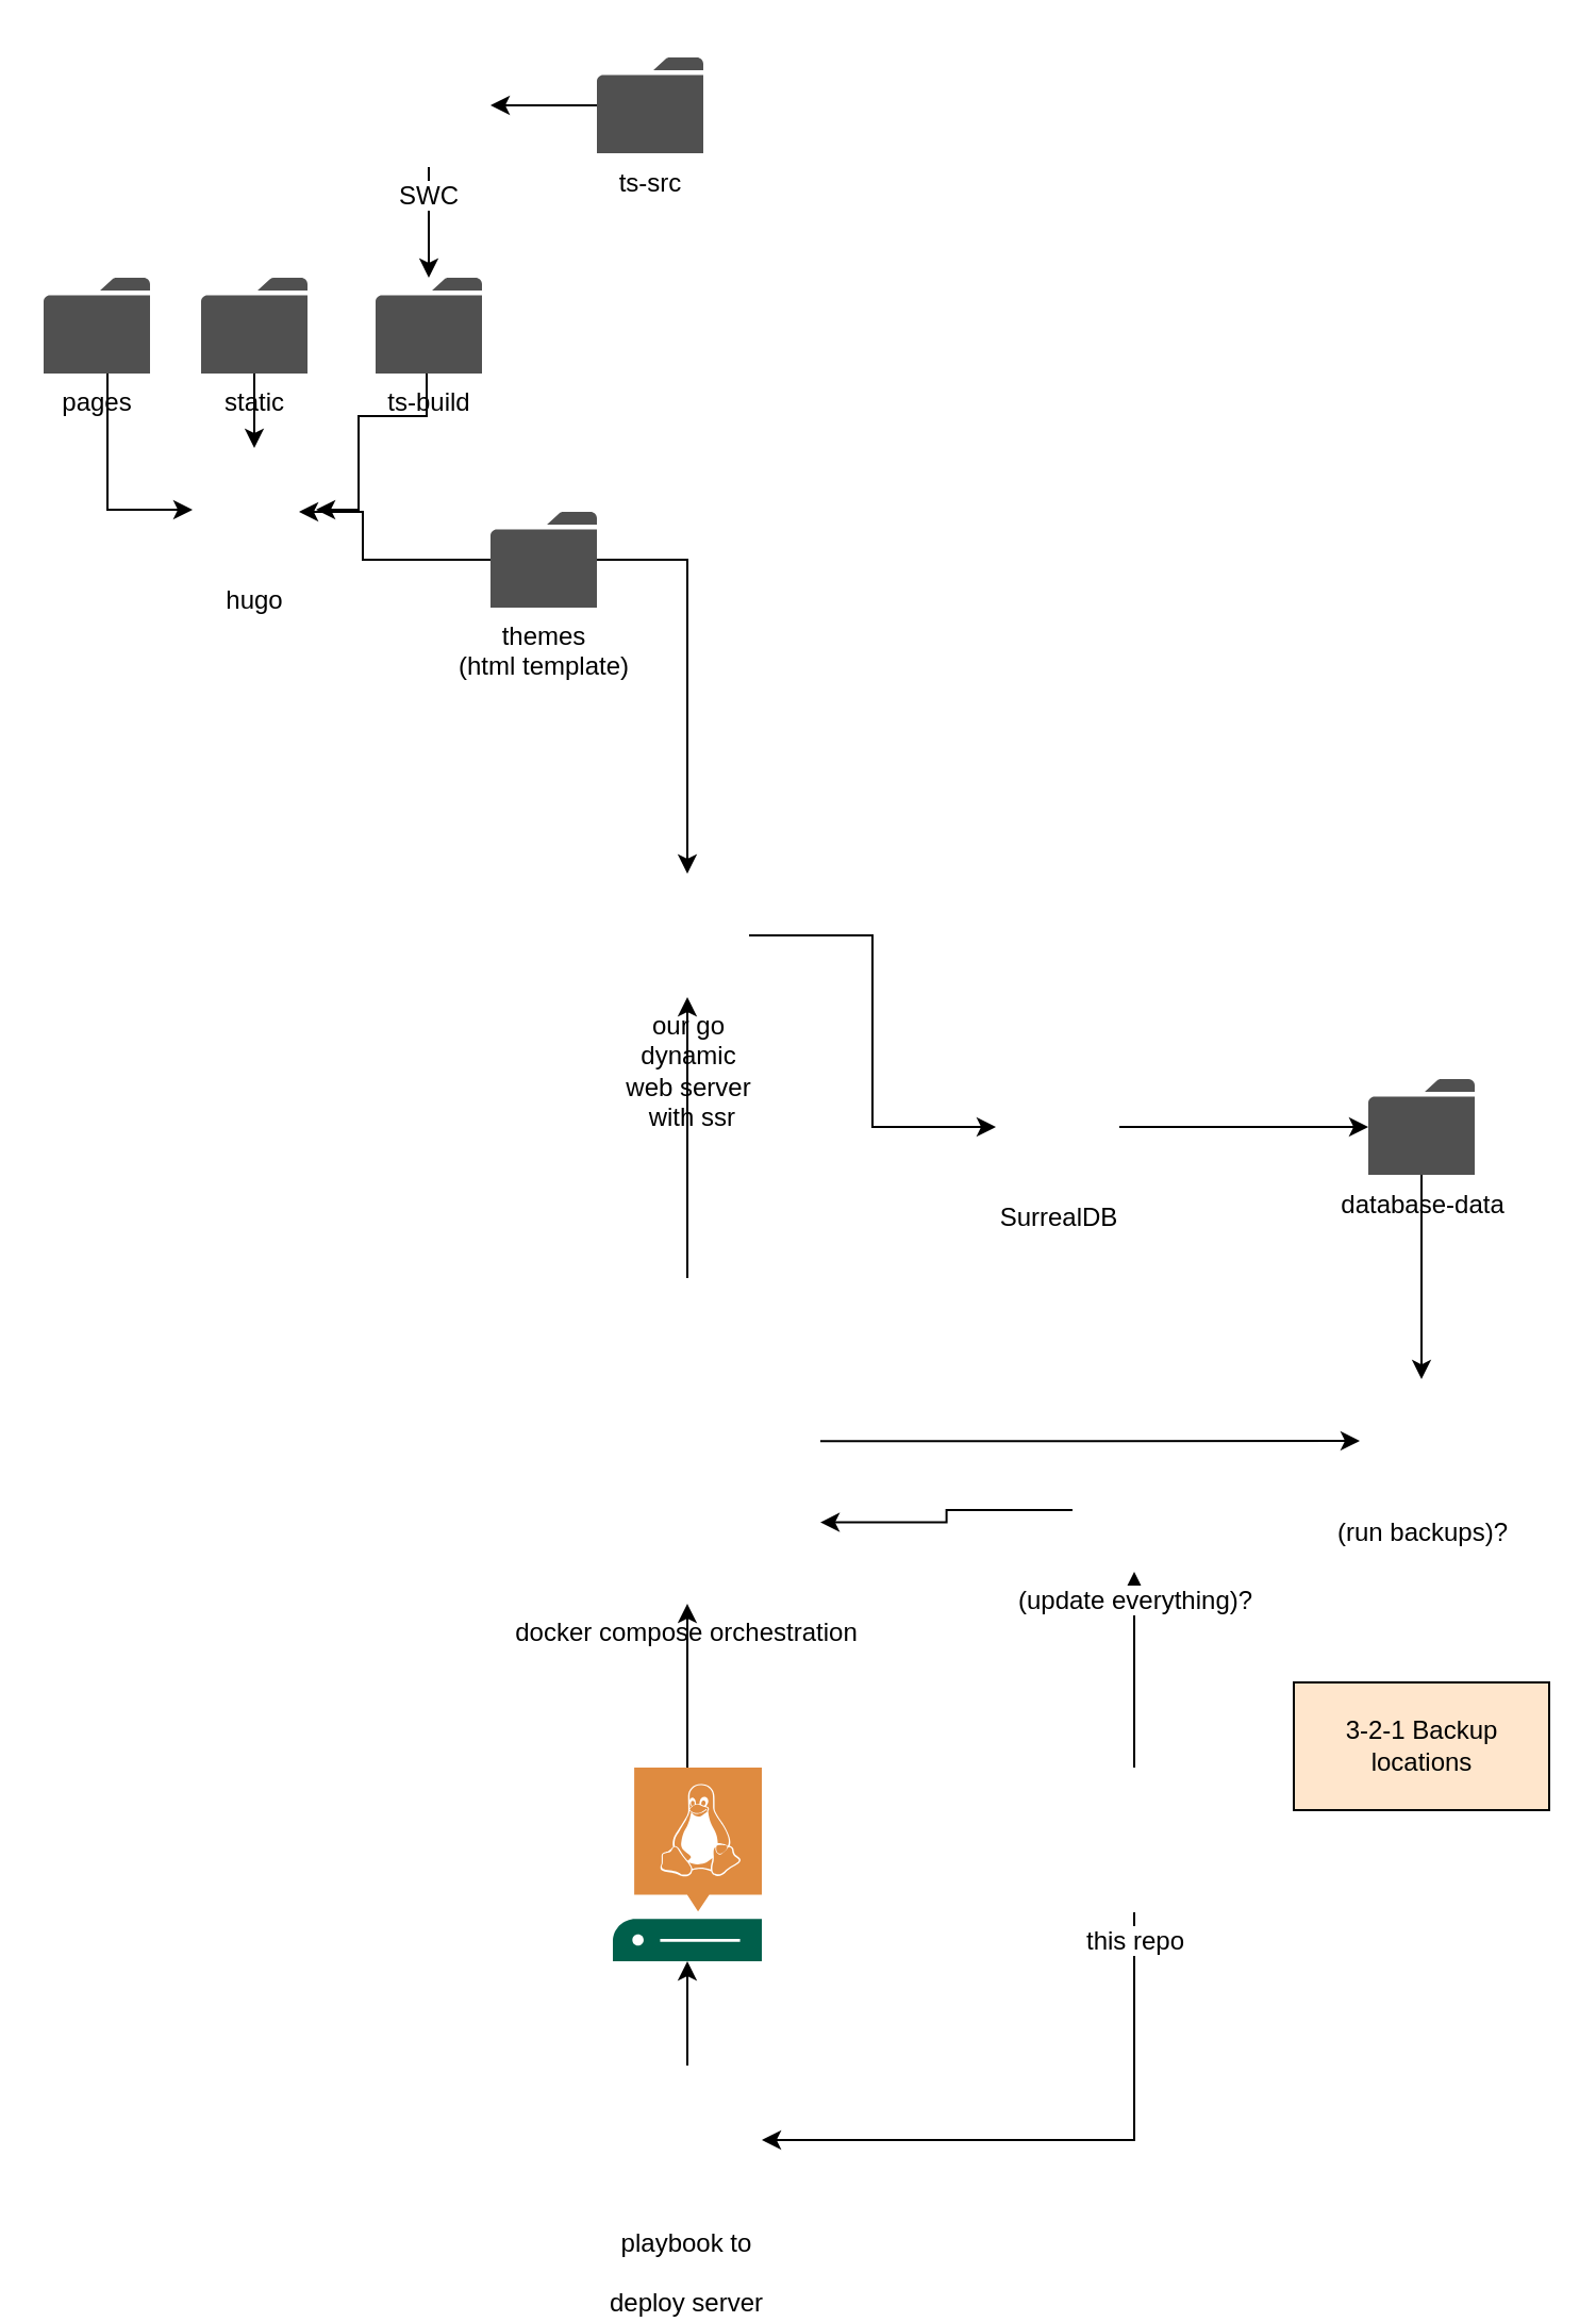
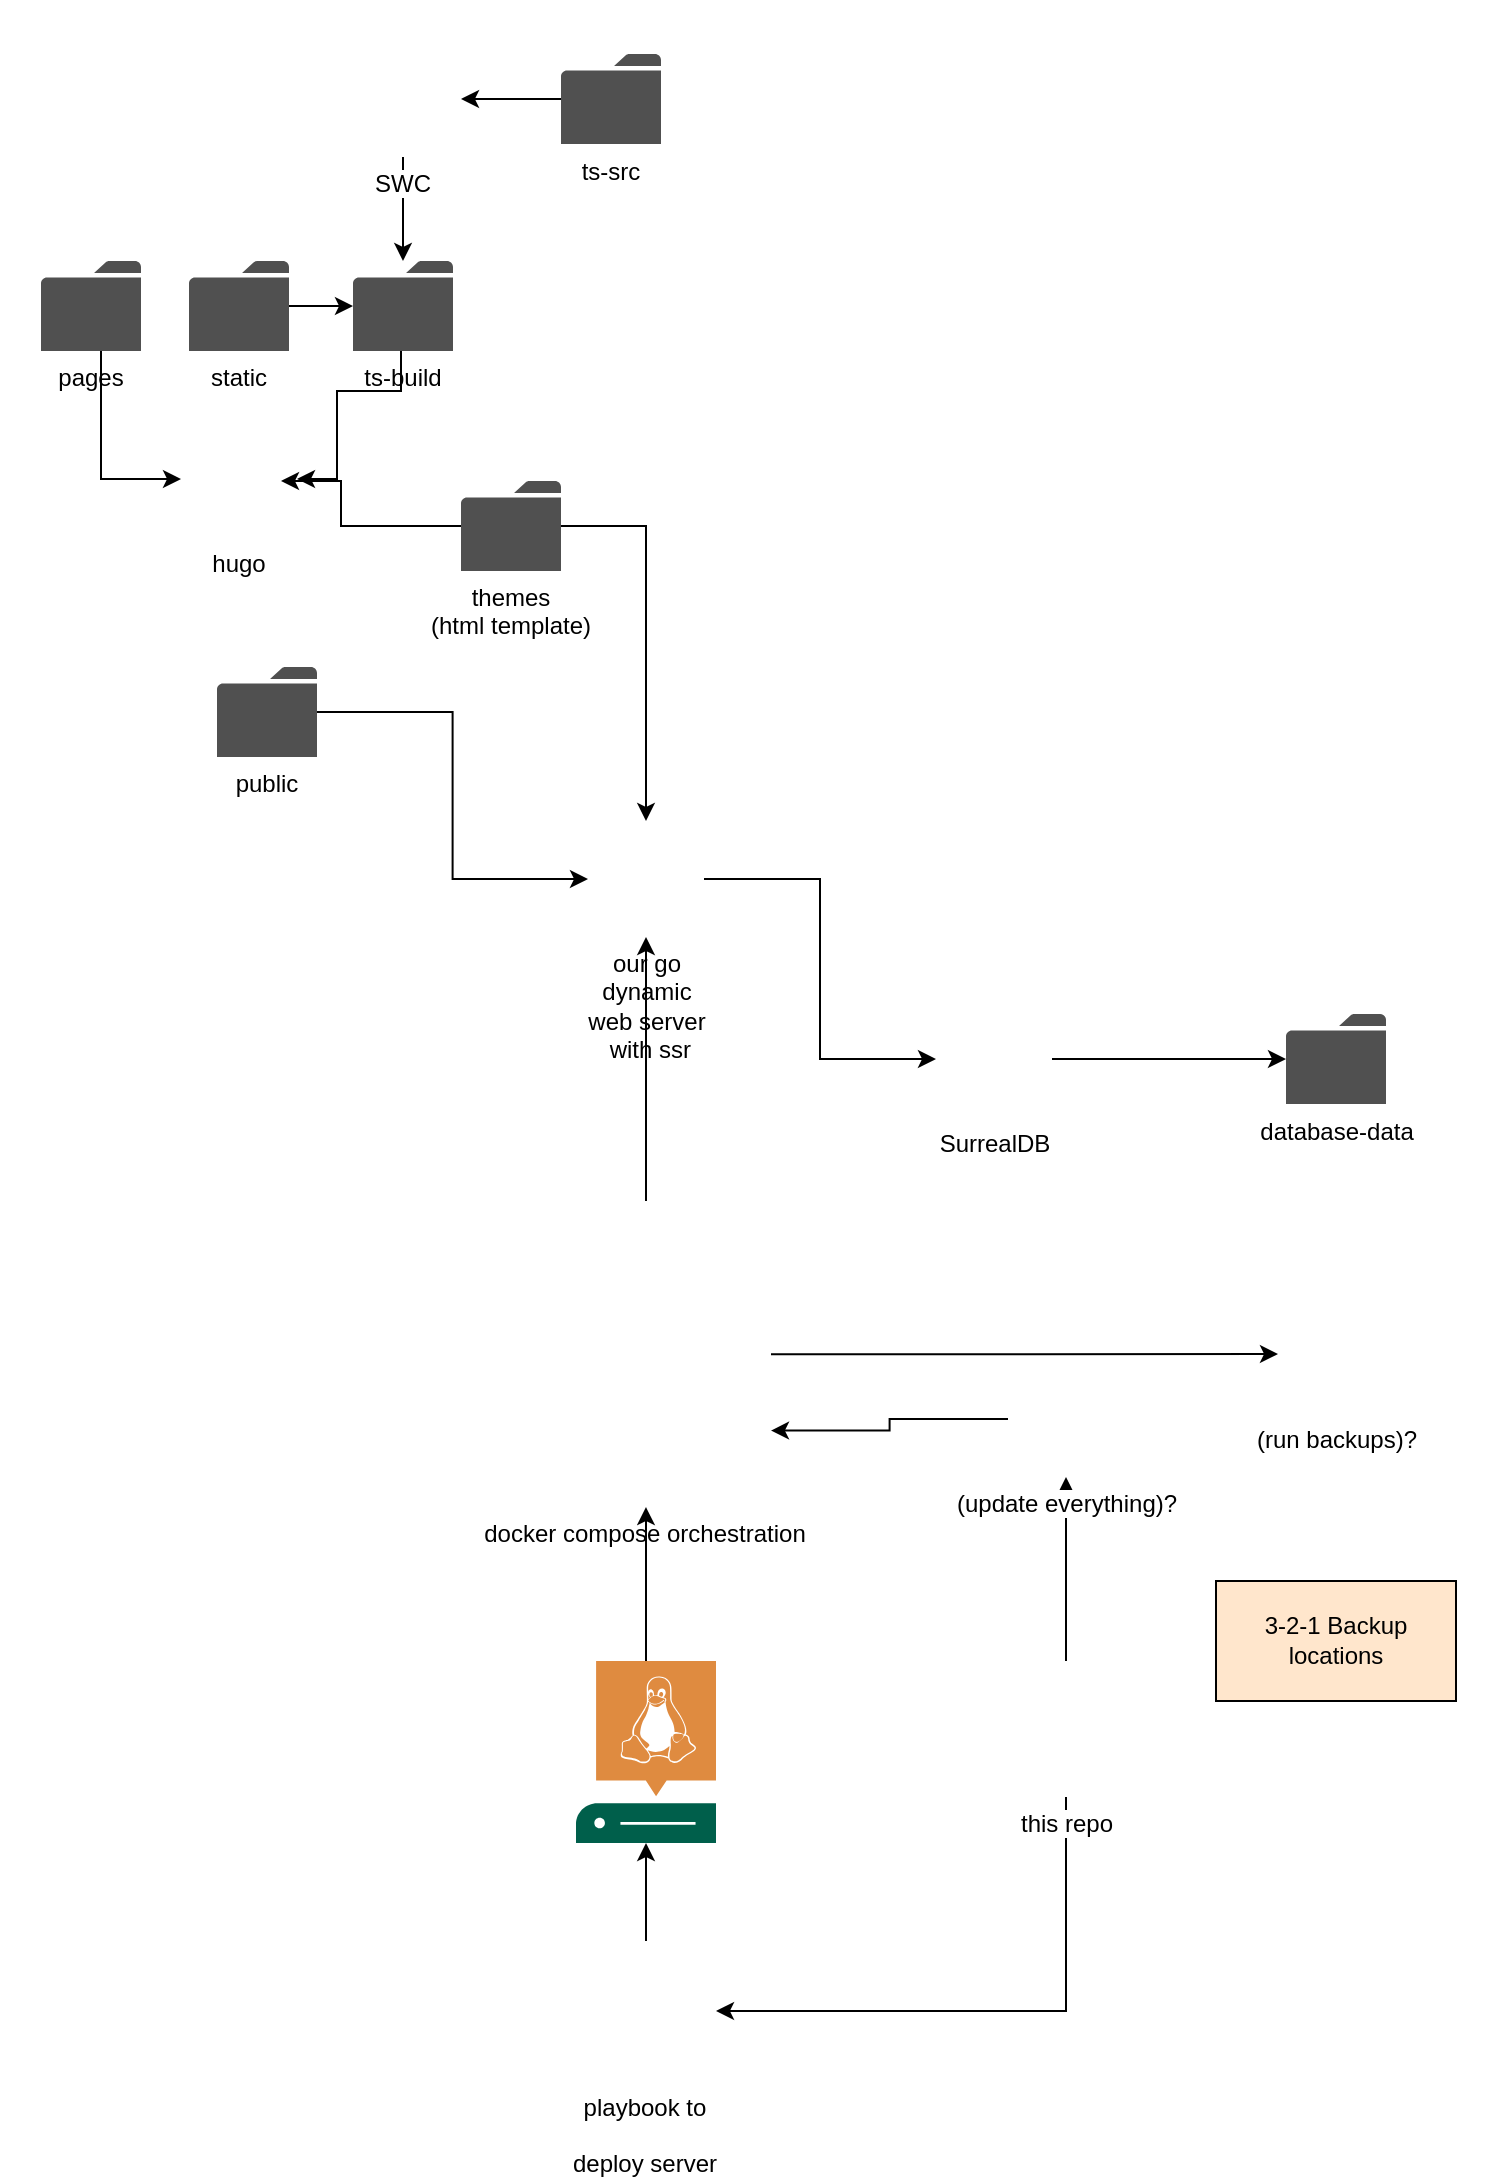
- <mxCell id="9" style="edgeStyle=orthogonalEdgeStyle;rounded=0;orthogonalLoop=1;jettySize=auto;html=1;" edge="1" parent="1" source="10" target="21"><mxGeometry relative="1" as="geometry" /></mxCell>
+ <mxCell id="9" style="edgeStyle=orthogonalEdgeStyle;rounded=0;orthogonalLoop=1;jettySize=auto;html=1;" edge="1" parent="1" source="10" target="14"><mxGeometry relative="1" as="geometry" /></mxCell>
+ <mxCell id="16" value="public" style="sketch=0;pointerEvents=1;shadow=0;dashed=0;html=1;strokeColor=none;fillColor=#505050;labelPosition=center;verticalLabelPosition=bottom;verticalAlign=top;outlineConnect=0;align=center;shape=mxgraph.office.concepts.folder;" vertex="1" parent="1"><mxGeometry x="108" y="333" width="50" height="45" as="geometry" /></mxCell>
+ <mxCell id="15" style="edgeStyle=orthogonalEdgeStyle;rounded=0;orthogonalLoop=1;jettySize=auto;html=1;entryX=0;entryY=0.5;entryDx=0;entryDy=0;" edge="1" parent="1" source="16" target="26"><mxGeometry relative="1" as="geometry" /></mxCell>
- <mxCell id="11" style="edgeStyle=orthogonalEdgeStyle;rounded=0;orthogonalLoop=1;jettySize=auto;html=1;" edge="1" parent="1" source="12" target="24"><mxGeometry relative="1" as="geometry" /></mxCell>
